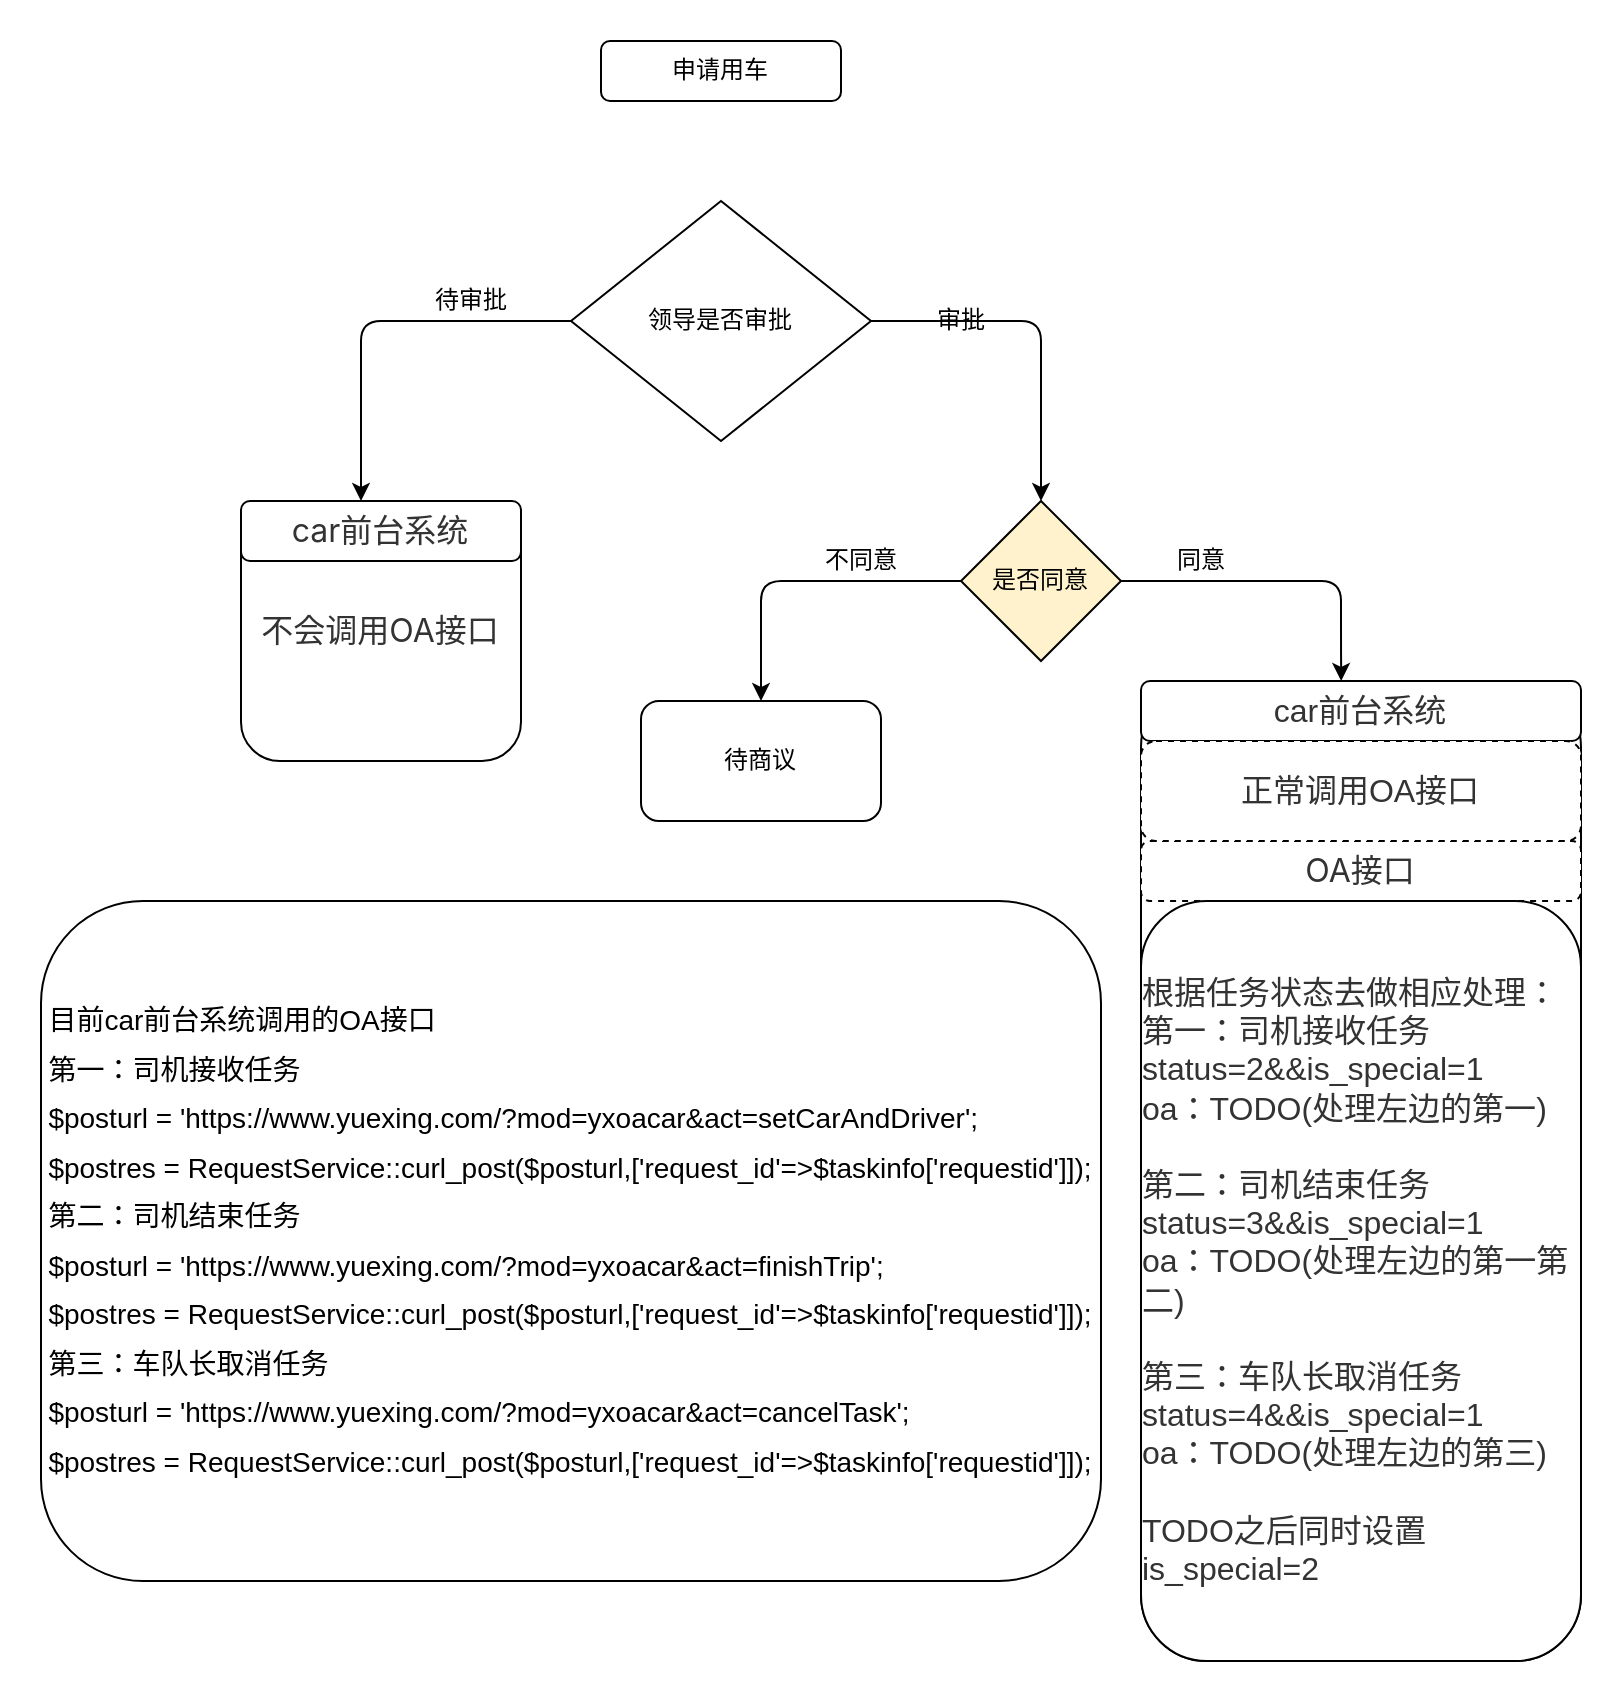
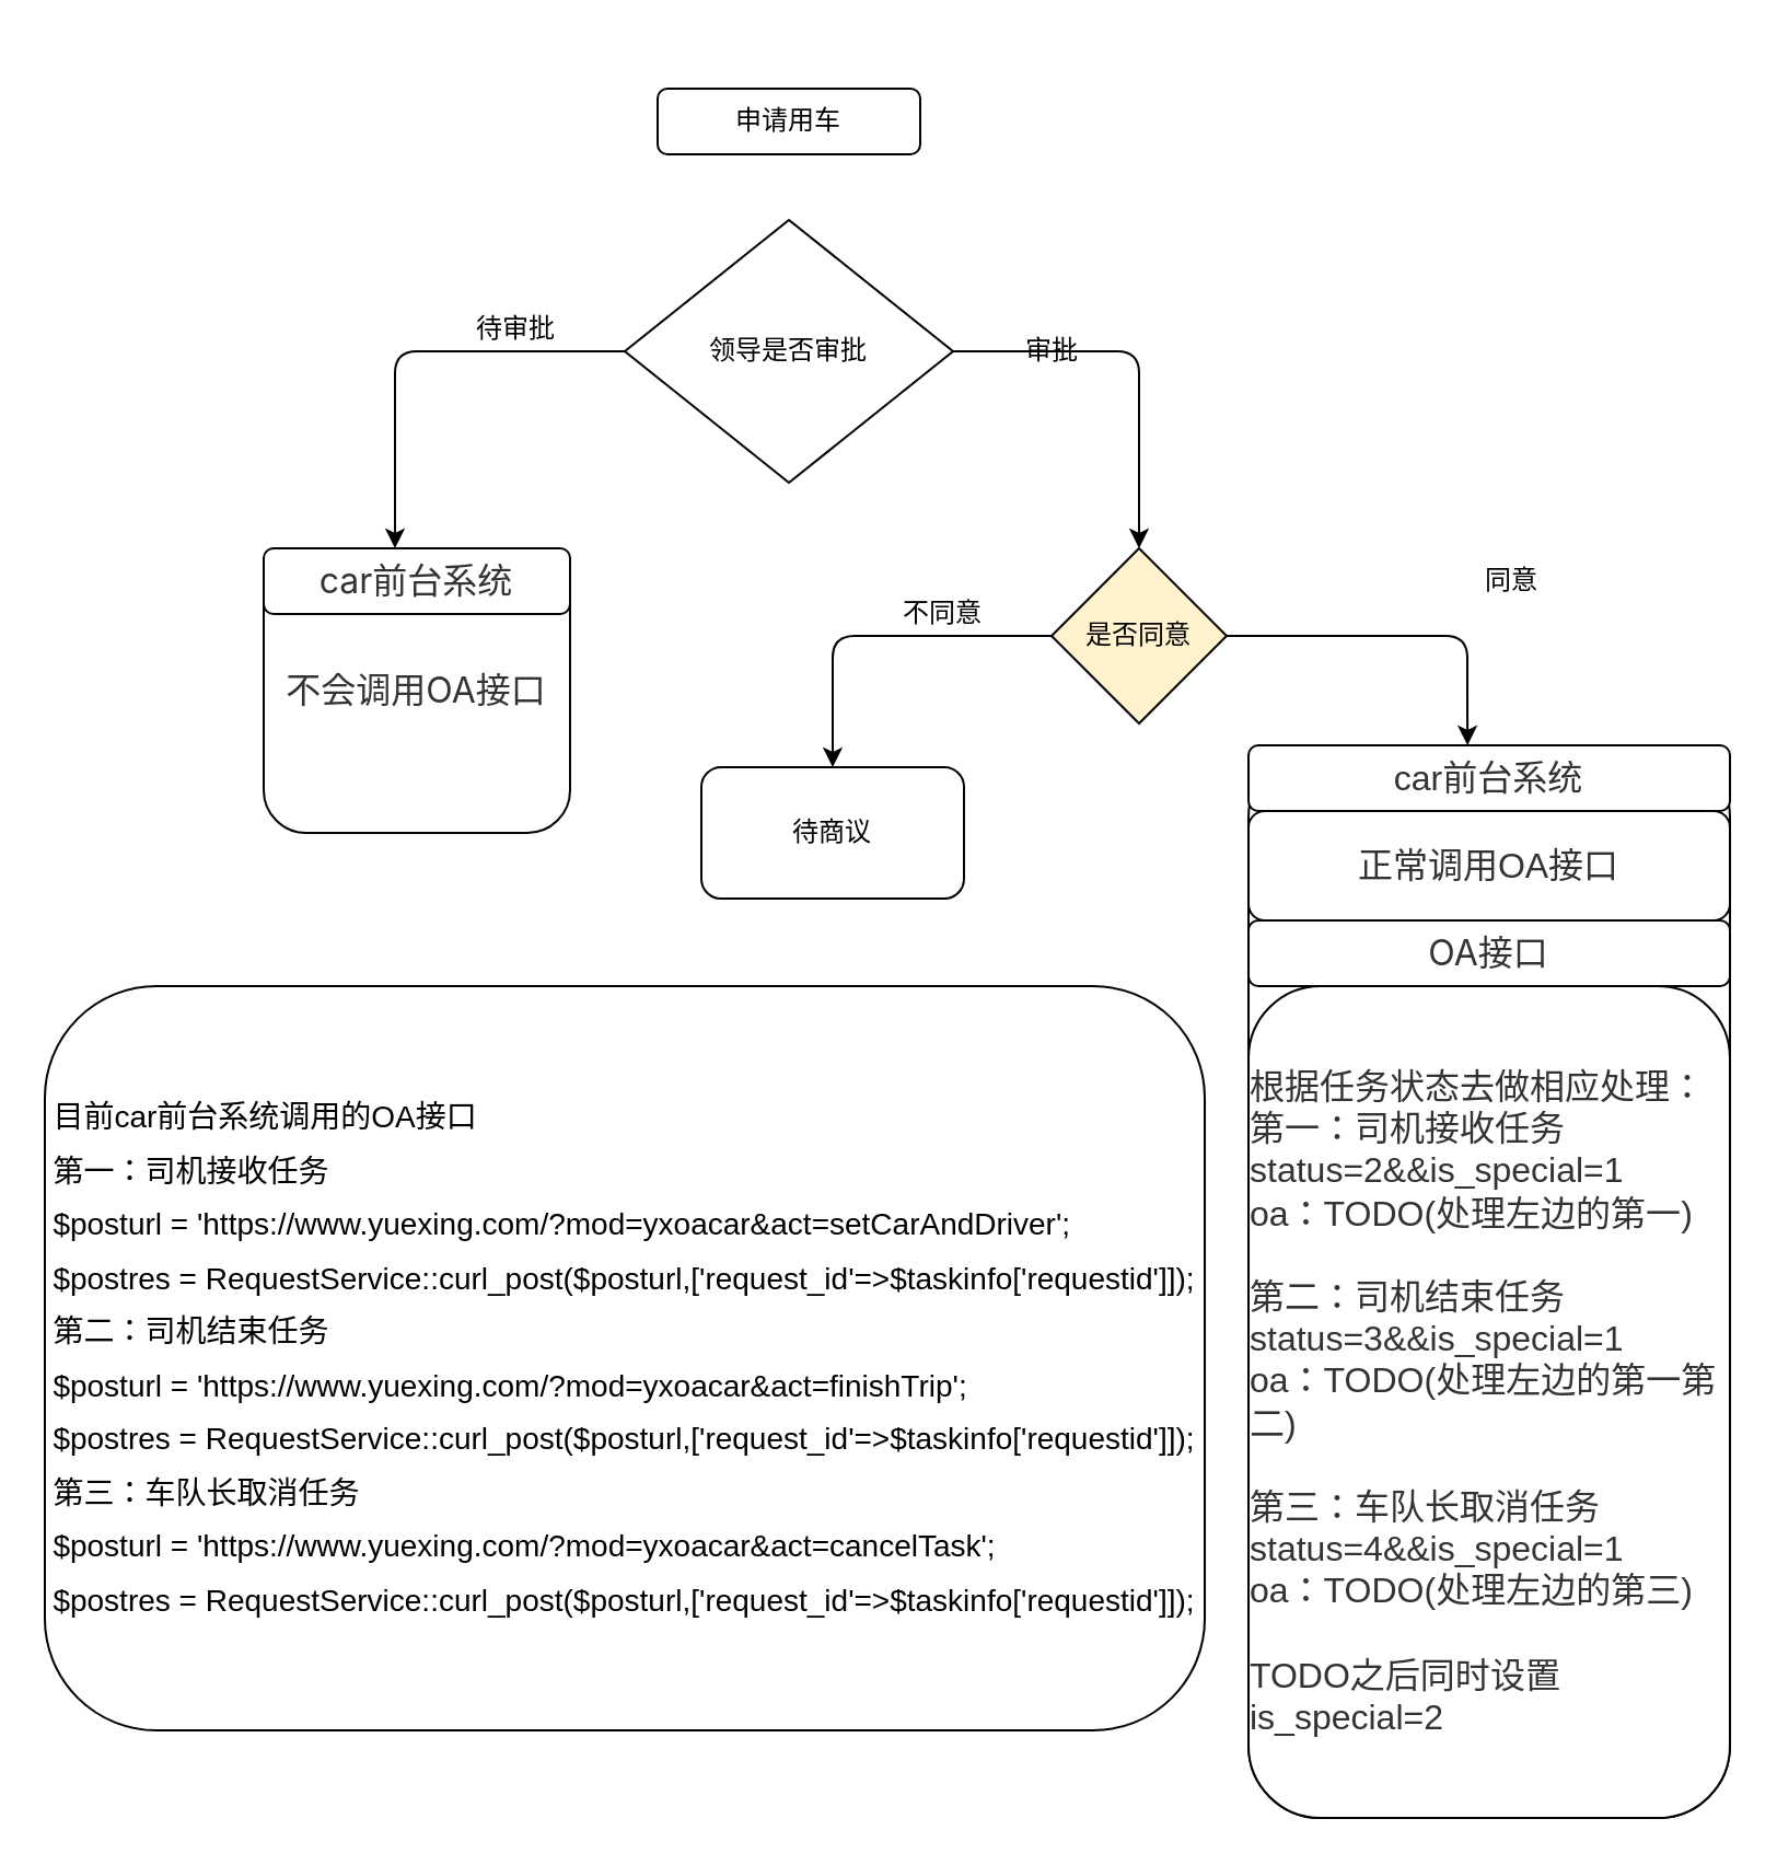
- <mxCell id="2" value="申请用车" style="rounded=1;whiteSpace=wrap;html=1;" vertex="1" parent="1"><mxGeometry x="300" y="20" width="120" height="30" as="geometry" /></mxCell>
+ <mxCell id="2" value="申请用车" style="rounded=1;whiteSpace=wrap;html=1;" vertex="1" parent="1"><mxGeometry x="300" y="40" width="120" height="30" as="geometry" /></mxCell>
- <mxCell id="17" value="同意" style="text;html=1;align=center;verticalAlign=middle;resizable=0;points=[];autosize=1;" vertex="1" parent="1"><mxGeometry x="580" y="270" width="40" height="20" as="geometry" /></mxCell>
+ <mxCell id="17" value="同意" style="text;html=1;align=center;verticalAlign=middle;resizable=0;points=[];autosize=1;" vertex="1" parent="1"><mxGeometry x="670" y="255" width="40" height="20" as="geometry" /></mxCell>
- <mxCell id="13" value="&lt;div style=&quot;text-align: justify&quot;&gt;&lt;div style=&quot;text-align: left&quot;&gt;&lt;span style=&quot;color: rgb(51 , 51 , 51) ; font-family: , &amp;#34;blinkmacsystemfont&amp;#34; , &amp;#34;apple color emoji&amp;#34; , &amp;#34;segoe ui emoji&amp;#34; , &amp;#34;segoe ui symbol&amp;#34; , &amp;#34;segoe ui&amp;#34; , &amp;#34;pingfang sc&amp;#34; , &amp;#34;hiragino sans gb&amp;#34; , &amp;#34;microsoft yahei&amp;#34; , &amp;#34;helvetica neue&amp;#34; , &amp;#34;helvetica&amp;#34; , &amp;#34;arial&amp;#34; , sans-serif ; font-size: 16px ; background-color: rgb(255 , 255 , 255)&quot;&gt;正常调用OA接口&lt;/span&gt;&lt;br&gt;&lt;/div&gt;&lt;/div&gt;&lt;div style=&quot;text-align: justify&quot;&gt;&lt;/div&gt;" style="rounded=1;whiteSpace=wrap;html=1;dashed=1;" vertex="1" parent="1"><mxGeometry x="570" y="370" width="220" height="50" as="geometry" /></mxCell>
+ <mxCell id="13" value="&lt;div style=&quot;text-align: justify&quot;&gt;&lt;div style=&quot;text-align: left&quot;&gt;&lt;span style=&quot;color: rgb(51 , 51 , 51) ; font-family: , &amp;#34;blinkmacsystemfont&amp;#34; , &amp;#34;apple color emoji&amp;#34; , &amp;#34;segoe ui emoji&amp;#34; , &amp;#34;segoe ui symbol&amp;#34; , &amp;#34;segoe ui&amp;#34; , &amp;#34;pingfang sc&amp;#34; , &amp;#34;hiragino sans gb&amp;#34; , &amp;#34;microsoft yahei&amp;#34; , &amp;#34;helvetica neue&amp;#34; , &amp;#34;helvetica&amp;#34; , &amp;#34;arial&amp;#34; , sans-serif ; font-size: 16px ; background-color: rgb(255 , 255 , 255)&quot;&gt;正常调用OA接口&lt;/span&gt;&lt;br&gt;&lt;/div&gt;&lt;/div&gt;&lt;div style=&quot;text-align: justify&quot;&gt;&lt;/div&gt;" style="rounded=1;whiteSpace=wrap;html=1;" vertex="1" parent="1"><mxGeometry x="570" y="370" width="220" height="50" as="geometry" /></mxCell>
- <mxCell id="12" value="&lt;div style=&quot;text-align: justify&quot;&gt;&lt;div style=&quot;text-align: left&quot;&gt;&lt;font color=&quot;#333333&quot; face=&quot;-apple-system, BlinkMacSystemFont, Apple Color Emoji, Segoe UI Emoji, Segoe UI Symbol, Segoe UI, PingFang SC, Hiragino Sans GB, Microsoft YaHei, Helvetica Neue, Helvetica, Arial, sans-serif&quot;&gt;&lt;span style=&quot;font-size: 16px ; background-color: rgb(255 , 255 , 255)&quot;&gt;OA接口&lt;/span&gt;&lt;/font&gt;&lt;/div&gt;&lt;/div&gt;&lt;div style=&quot;text-align: justify&quot;&gt;&lt;/div&gt;" style="rounded=1;whiteSpace=wrap;html=1;dashed=1;" vertex="1" parent="1"><mxGeometry x="570" y="420" width="220" height="30" as="geometry" /></mxCell>
+ <mxCell id="12" value="&lt;div style=&quot;text-align: justify&quot;&gt;&lt;div style=&quot;text-align: left&quot;&gt;&lt;font color=&quot;#333333&quot; face=&quot;-apple-system, BlinkMacSystemFont, Apple Color Emoji, Segoe UI Emoji, Segoe UI Symbol, Segoe UI, PingFang SC, Hiragino Sans GB, Microsoft YaHei, Helvetica Neue, Helvetica, Arial, sans-serif&quot;&gt;&lt;span style=&quot;font-size: 16px ; background-color: rgb(255 , 255 , 255)&quot;&gt;OA接口&lt;/span&gt;&lt;/font&gt;&lt;/div&gt;&lt;/div&gt;&lt;div style=&quot;text-align: justify&quot;&gt;&lt;/div&gt;" style="rounded=1;whiteSpace=wrap;html=1;" vertex="1" parent="1"><mxGeometry x="570" y="420" width="220" height="30" as="geometry" /></mxCell>
